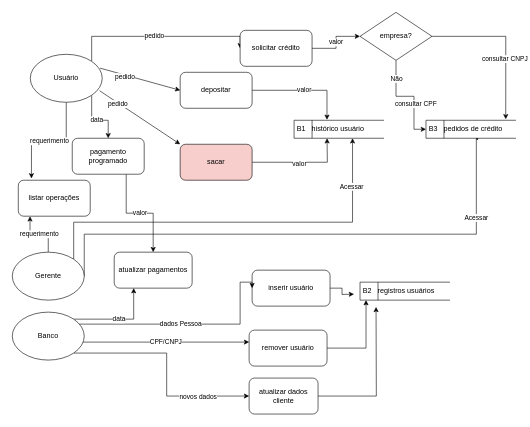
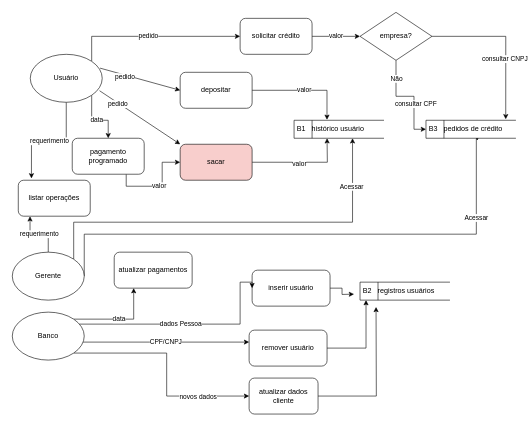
- <mxCell id="8" value="solicitar crédito" style="rounded=1;whiteSpace=wrap;html=1;" vertex="1" parent="1"><mxGeometry x="400" y="50" width="120" height="60" as="geometry" /></mxCell>
+ <mxCell id="8" value="solicitar crédito" style="rounded=1;whiteSpace=wrap;html=1;" vertex="1" parent="1"><mxGeometry x="400" y="30" width="120" height="60" as="geometry" /></mxCell>
- <mxCell id="27" value="valor" style="edgeStyle=orthogonalEdgeStyle;rounded=0;orthogonalLoop=1;jettySize=auto;html=1;exitX=0.75;exitY=1;exitDx=0;exitDy=0;entryX=0.5;entryY=0;entryDx=0;entryDy=0;" edge="1" parent="1" source="28" target="37"><mxGeometry relative="1" as="geometry" /></mxCell>
+ <mxCell id="27" value="valor" style="edgeStyle=orthogonalEdgeStyle;rounded=0;orthogonalLoop=1;jettySize=auto;html=1;exitX=0.75;exitY=1;exitDx=0;exitDy=0;" edge="1" parent="1" source="28" target="19"><mxGeometry relative="1" as="geometry" /></mxCell>
